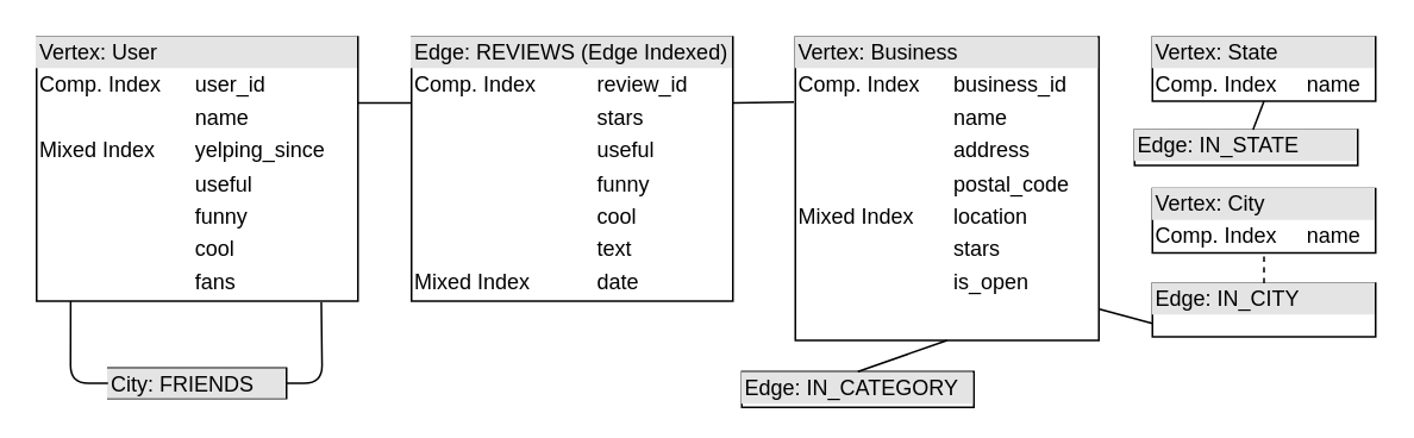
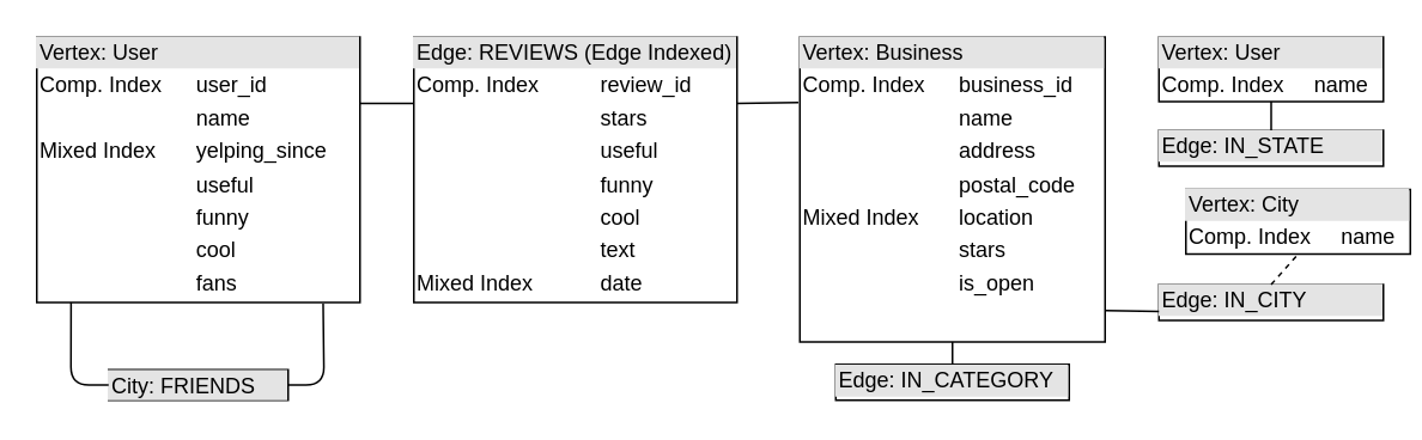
- <mxCell id="8" value="&lt;div style=&quot;box-sizing: border-box ; width: 100% ; background: #e4e4e4 ; padding: 2px&quot;&gt;Vertex: State&lt;/div&gt;&lt;table style=&quot;width: 100% ; font-size: 1em&quot; cellpadding=&quot;2&quot; cellspacing=&quot;0&quot;&gt;&lt;tbody&gt;&lt;tr&gt;&lt;td&gt;Comp. Index&lt;/td&gt;&lt;td&gt;name&lt;/td&gt;&lt;/tr&gt;&lt;tr&gt;&lt;td&gt;&lt;/td&gt;&lt;td&gt;&lt;br&gt;&lt;/td&gt;&lt;/tr&gt;&lt;/tbody&gt;&lt;/table&gt;" style="verticalAlign=top;align=left;overflow=fill;html=1;" parent="1" vertex="1"><mxGeometry x="645" y="20" width="125" height="36" as="geometry" /></mxCell>
+ <mxCell id="8" value="&lt;div style=&quot;box-sizing: border-box ; width: 100% ; background: #e4e4e4 ; padding: 2px&quot;&gt;Vertex: User&lt;/div&gt;&lt;table style=&quot;width: 100% ; font-size: 1em&quot; cellpadding=&quot;2&quot; cellspacing=&quot;0&quot;&gt;&lt;tbody&gt;&lt;tr&gt;&lt;td&gt;Comp. Index&lt;/td&gt;&lt;td&gt;name&lt;/td&gt;&lt;/tr&gt;&lt;tr&gt;&lt;td&gt;&lt;/td&gt;&lt;td&gt;&lt;br&gt;&lt;/td&gt;&lt;/tr&gt;&lt;/tbody&gt;&lt;/table&gt;" style="verticalAlign=top;align=left;overflow=fill;html=1;" parent="1" vertex="1"><mxGeometry x="645" y="20" width="125" height="36" as="geometry" /></mxCell>
- <mxCell id="12" value="&lt;div style=&quot;box-sizing: border-box ; width: 100% ; background: #e4e4e4 ; padding: 2px&quot;&gt;Edge: IN_STATE&lt;/div&gt;&lt;table style=&quot;width: 100% ; font-size: 1em&quot; cellpadding=&quot;2&quot; cellspacing=&quot;0&quot;&gt;&lt;tbody&gt;&lt;/tbody&gt;&lt;/table&gt;" style="verticalAlign=top;align=left;overflow=fill;html=1;" parent="1" vertex="1"><mxGeometry x="635" y="72" width="125" height="20" as="geometry" /></mxCell>
+ <mxCell id="12" value="&lt;div style=&quot;box-sizing: border-box ; width: 100% ; background: #e4e4e4 ; padding: 2px&quot;&gt;Edge: IN_STATE&lt;/div&gt;&lt;table style=&quot;width: 100% ; font-size: 1em&quot; cellpadding=&quot;2&quot; cellspacing=&quot;0&quot;&gt;&lt;tbody&gt;&lt;/tbody&gt;&lt;/table&gt;" style="verticalAlign=top;align=left;overflow=fill;html=1;" parent="1" vertex="1"><mxGeometry x="645" y="72" width="125" height="20" as="geometry" /></mxCell>
- <mxCell id="6" value="&lt;div style=&quot;box-sizing: border-box ; width: 100% ; background: #e4e4e4 ; padding: 2px&quot;&gt;Vertex: City&lt;/div&gt;&lt;table style=&quot;width: 100% ; font-size: 1em&quot; cellpadding=&quot;2&quot; cellspacing=&quot;0&quot;&gt;&lt;tbody&gt;&lt;tr&gt;&lt;td&gt;Comp. Index&lt;/td&gt;&lt;td&gt;name&lt;/td&gt;&lt;/tr&gt;&lt;tr&gt;&lt;td&gt;&lt;/td&gt;&lt;td&gt;&lt;br&gt;&lt;/td&gt;&lt;/tr&gt;&lt;/tbody&gt;&lt;/table&gt;" style="verticalAlign=top;align=left;overflow=fill;html=1;" parent="1" vertex="1"><mxGeometry x="645" y="105" width="125" height="36" as="geometry" /></mxCell>
+ <mxCell id="6" value="&lt;div style=&quot;box-sizing: border-box ; width: 100% ; background: #e4e4e4 ; padding: 2px&quot;&gt;Vertex: City&lt;/div&gt;&lt;table style=&quot;width: 100% ; font-size: 1em&quot; cellpadding=&quot;2&quot; cellspacing=&quot;0&quot;&gt;&lt;tbody&gt;&lt;tr&gt;&lt;td&gt;Comp. Index&lt;/td&gt;&lt;td&gt;name&lt;/td&gt;&lt;/tr&gt;&lt;tr&gt;&lt;td&gt;&lt;/td&gt;&lt;td&gt;&lt;br&gt;&lt;/td&gt;&lt;/tr&gt;&lt;/tbody&gt;&lt;/table&gt;" style="verticalAlign=top;align=left;overflow=fill;html=1;" parent="1" vertex="1"><mxGeometry x="660" y="105" width="125" height="36" as="geometry" /></mxCell>
- <mxCell id="11" value="&lt;div style=&quot;box-sizing: border-box ; width: 100% ; background: #e4e4e4 ; padding: 2px&quot;&gt;Edge: IN_CITY&lt;/div&gt;&lt;table style=&quot;width: 100% ; font-size: 1em&quot; cellpadding=&quot;2&quot; cellspacing=&quot;0&quot;&gt;&lt;tbody&gt;&lt;/tbody&gt;&lt;/table&gt;" style="verticalAlign=top;align=left;overflow=fill;html=1;" parent="1" vertex="1"><mxGeometry x="645" y="158" width="125" height="30" as="geometry" /></mxCell>
+ <mxCell id="11" value="&lt;div style=&quot;box-sizing: border-box ; width: 100% ; background: #e4e4e4 ; padding: 2px&quot;&gt;Edge: IN_CITY&lt;/div&gt;&lt;table style=&quot;width: 100% ; font-size: 1em&quot; cellpadding=&quot;2&quot; cellspacing=&quot;0&quot;&gt;&lt;tbody&gt;&lt;/tbody&gt;&lt;/table&gt;" style="verticalAlign=top;align=left;overflow=fill;html=1;" parent="1" vertex="1"><mxGeometry x="645" y="158" width="125" height="20" as="geometry" /></mxCell>
- <mxCell id="7" value="&lt;div style=&quot;box-sizing: border-box ; width: 100% ; background: #e4e4e4 ; padding: 2px&quot;&gt;Edge: IN_CATEGORY&lt;/div&gt;&lt;table style=&quot;width: 100% ; font-size: 1em&quot; cellpadding=&quot;2&quot; cellspacing=&quot;0&quot;&gt;&lt;tbody&gt;&lt;/tbody&gt;&lt;/table&gt;" style="verticalAlign=top;align=left;overflow=fill;html=1;" parent="1" vertex="1"><mxGeometry x="415" y="207.5" width="130" height="20" as="geometry" /></mxCell>
+ <mxCell id="7" value="&lt;div style=&quot;box-sizing: border-box ; width: 100% ; background: #e4e4e4 ; padding: 2px&quot;&gt;Edge: IN_CATEGORY&lt;/div&gt;&lt;table style=&quot;width: 100% ; font-size: 1em&quot; cellpadding=&quot;2&quot; cellspacing=&quot;0&quot;&gt;&lt;tbody&gt;&lt;/tbody&gt;&lt;/table&gt;" style="verticalAlign=top;align=left;overflow=fill;html=1;" parent="1" vertex="1"><mxGeometry x="465" y="202.5" width="130" height="20" as="geometry" /></mxCell>
